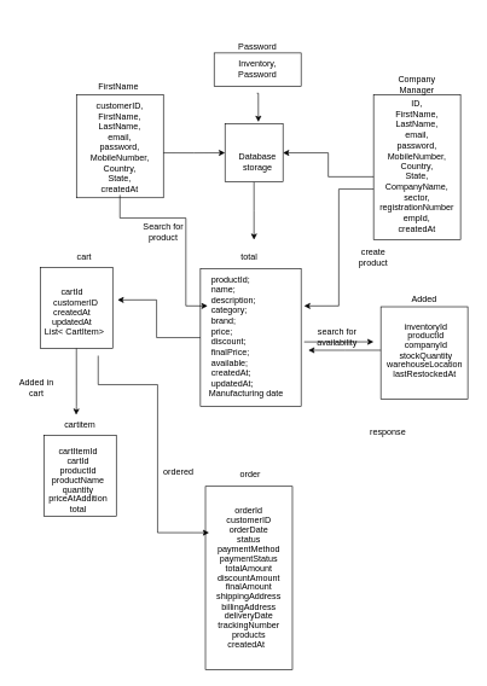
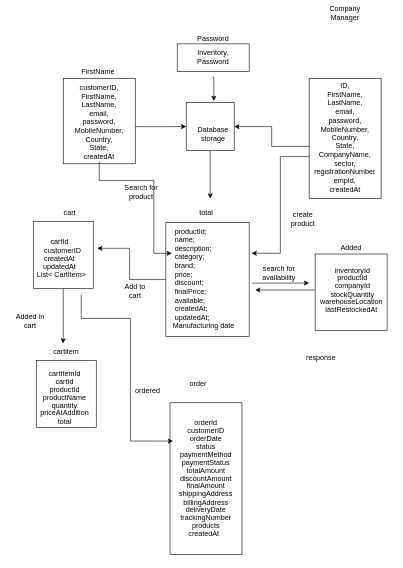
- <mxCell id="24" value="Company Manager" style="text;html=1;align=center;verticalAlign=middle;whiteSpace=wrap;rounded=0;" vertex="1" parent="1"><mxGeometry x="545" y="99.5" width="60" height="30" as="geometry" /></mxCell>
+ <mxCell id="24" value="Company Manager" style="text;html=1;align=center;verticalAlign=middle;whiteSpace=wrap;rounded=0;" vertex="1" parent="1"><mxGeometry x="545" y="4.5" width="60" height="30" as="geometry" /></mxCell>
- <mxCell id="43" value="Search for product" style="text;html=1;align=center;verticalAlign=middle;whiteSpace=wrap;rounded=0;" vertex="1" parent="1"><mxGeometry x="195" y="305" width="60" height="30" as="geometry" /></mxCell>
+ <mxCell id="43" value="Search for product" style="text;html=1;align=center;verticalAlign=middle;whiteSpace=wrap;rounded=0;" vertex="1" parent="1"><mxGeometry x="205" y="305" width="60" height="30" as="geometry" /></mxCell>
- <mxCell id="41" value="create product" style="text;html=1;align=center;verticalAlign=middle;whiteSpace=wrap;rounded=0;" vertex="1" parent="1"><mxGeometry x="485" y="340" width="60" height="30" as="geometry" /></mxCell>
+ <mxCell id="41" value="create product" style="text;html=1;align=center;verticalAlign=middle;whiteSpace=wrap;rounded=0;" vertex="1" parent="1"><mxGeometry x="475" y="350" width="60" height="30" as="geometry" /></mxCell>
- <mxCell id="45" value="search for availability" style="text;html=1;align=center;verticalAlign=middle;whiteSpace=wrap;rounded=0;" vertex="1" parent="1"><mxGeometry x="435" y="450" width="60" height="30" as="geometry" /></mxCell>
+ <mxCell id="45" value="search for availability" style="text;html=1;align=center;verticalAlign=middle;whiteSpace=wrap;rounded=0;" vertex="1" parent="1"><mxGeometry x="435" y="440" width="60" height="30" as="geometry" /></mxCell>
+ <mxCell id="44" value="Add to cart" style="text;html=1;align=center;verticalAlign=middle;whiteSpace=wrap;rounded=0;" vertex="1" parent="1"><mxGeometry x="195" y="470" width="60" height="30" as="geometry" /></mxCell>
- <mxCell id="31" value="order" style="text;html=1;align=center;verticalAlign=middle;whiteSpace=wrap;rounded=0;" vertex="1" parent="1"><mxGeometry x="314.5" y="639" width="60" height="30" as="geometry" /></mxCell>
+ <mxCell id="31" value="order" style="text;html=1;align=center;verticalAlign=middle;whiteSpace=wrap;rounded=0;" vertex="1" parent="1"><mxGeometry x="299.5" y="624" width="60" height="30" as="geometry" /></mxCell>
